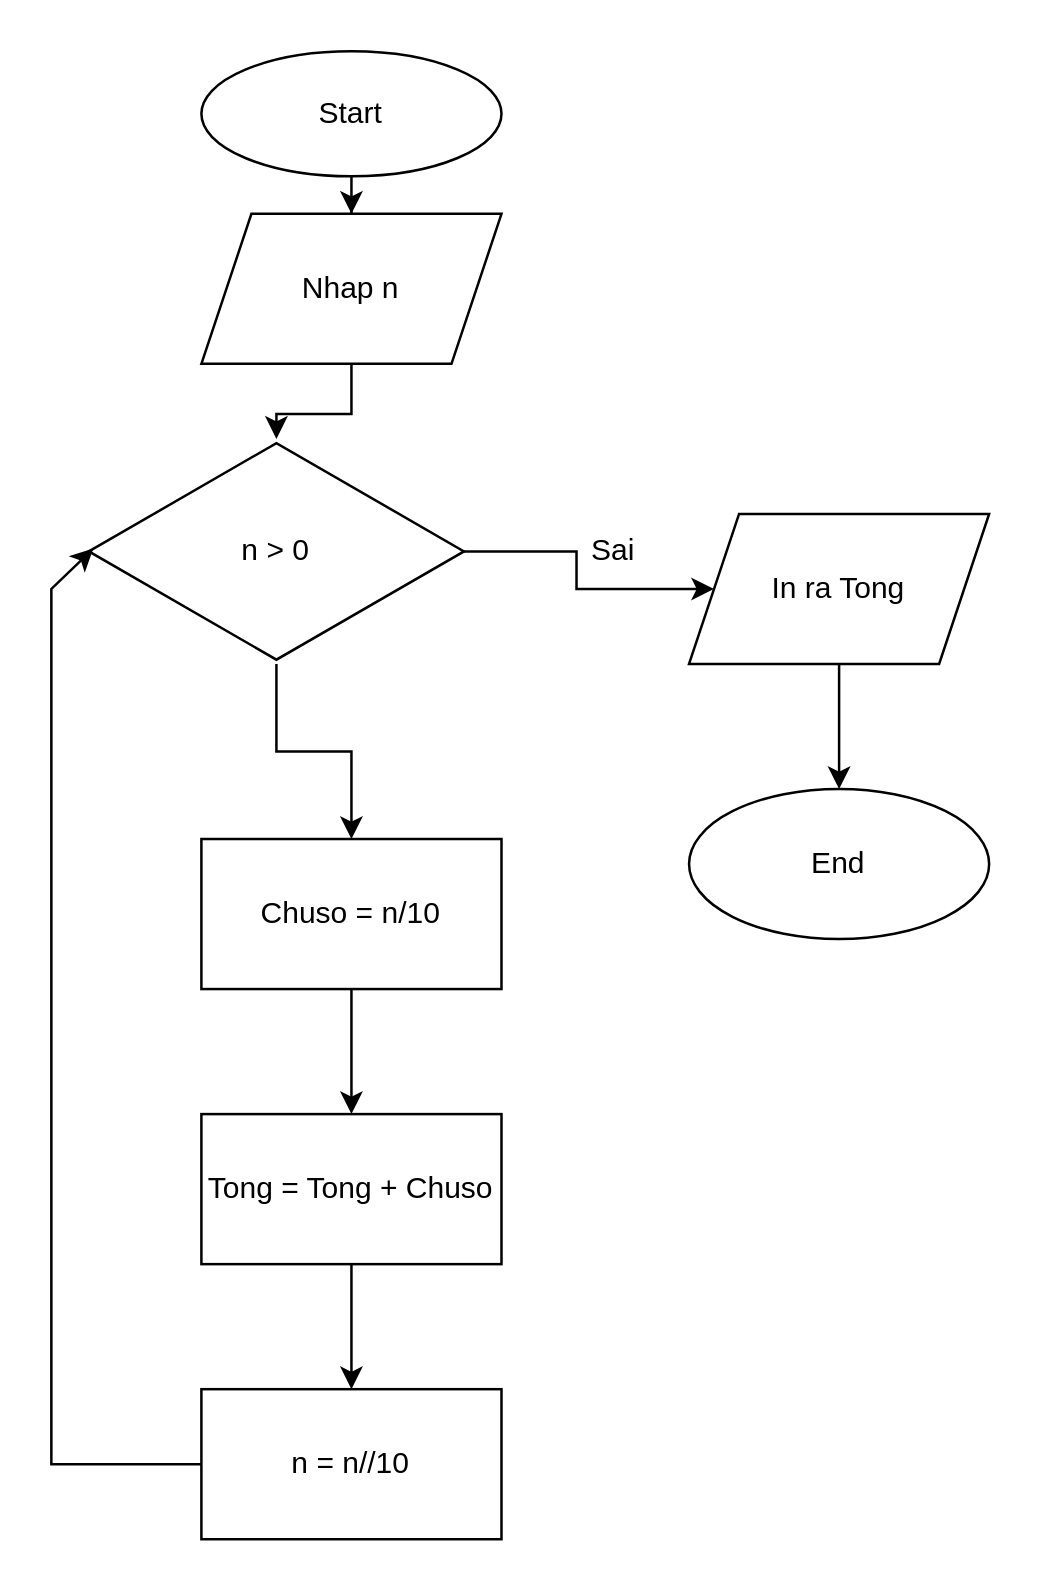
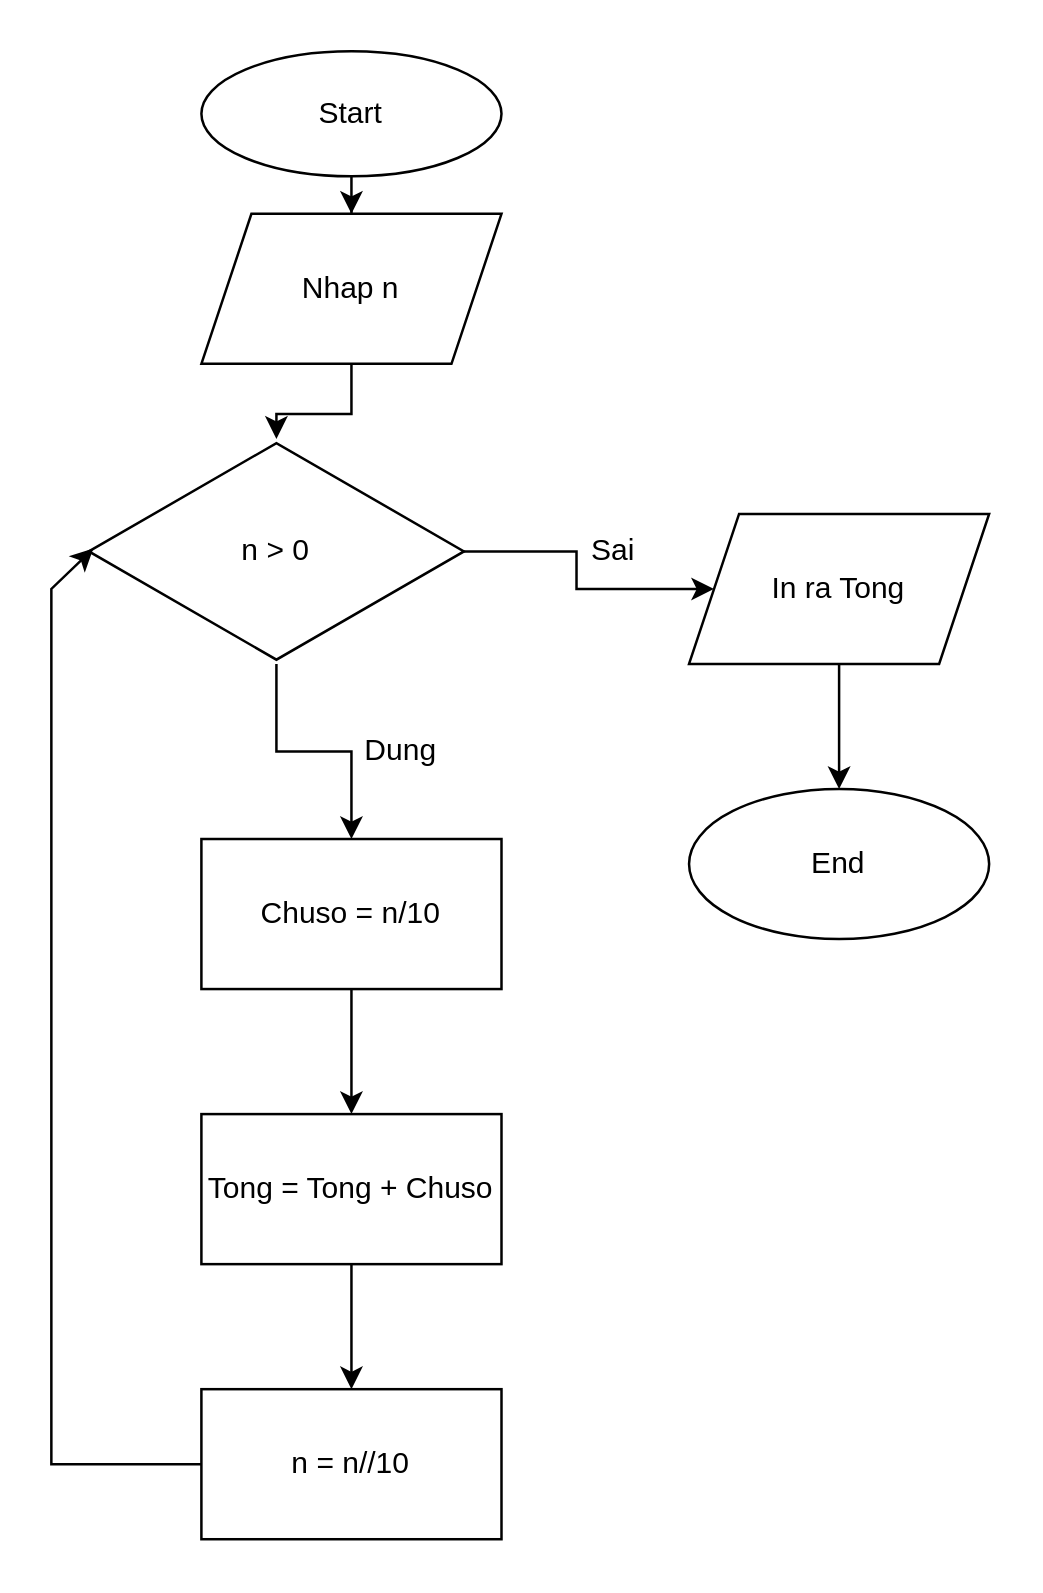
+ <mxCell id="14" value="Dung" style="text;html=1;align=center;verticalAlign=middle;whiteSpace=wrap;rounded=0;" vertex="1" parent="1"><mxGeometry x="130" y="285" width="60" height="30" as="geometry" /></mxCell>
